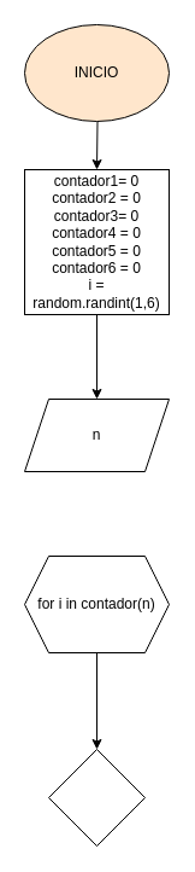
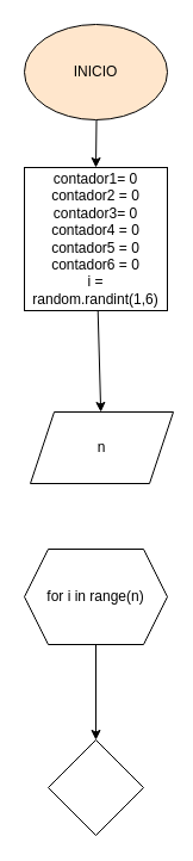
- <mxCell id="6" value="n" style="shape=parallelogram;perimeter=parallelogramPerimeter;whiteSpace=wrap;html=1;fixedSize=1;" vertex="1" parent="1"><mxGeometry x="20" y="330" width="120" height="60" as="geometry" /></mxCell>
+ <mxCell id="6" value="n" style="shape=parallelogram;perimeter=parallelogramPerimeter;whiteSpace=wrap;html=1;fixedSize=1;" vertex="1" parent="1"><mxGeometry x="25" y="345" width="120" height="60" as="geometry" /></mxCell>
- <mxCell id="8" value="for i in contador(n)" style="shape=hexagon;perimeter=hexagonPerimeter2;whiteSpace=wrap;html=1;fixedSize=1;" vertex="1" parent="1"><mxGeometry x="20" y="460" width="120" height="80" as="geometry" /></mxCell>
+ <mxCell id="8" value="for i in range(n)" style="shape=hexagon;perimeter=hexagonPerimeter2;whiteSpace=wrap;html=1;fixedSize=1;" vertex="1" parent="1"><mxGeometry x="20" y="460" width="120" height="80" as="geometry" /></mxCell>
